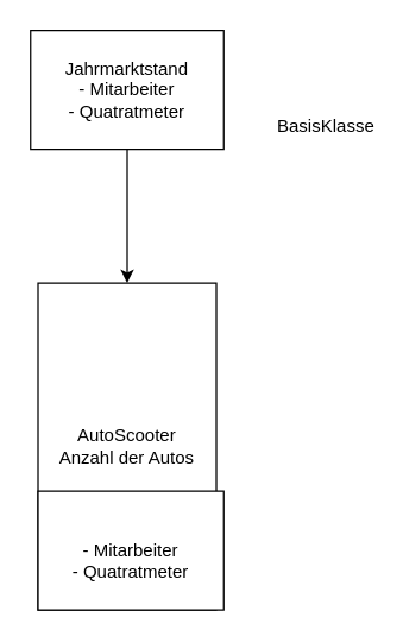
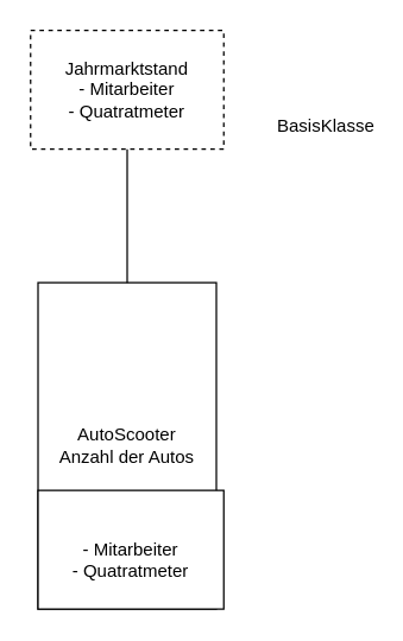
- <mxCell id="2" value="Jahrmarktstand&lt;br&gt;- Mitarbeiter&lt;br&gt;- Quatratmeter" style="rounded=0;whiteSpace=wrap;html=1;" vertex="1" parent="1"><mxGeometry x="20" y="20" width="130" height="80" as="geometry" /></mxCell>
+ <mxCell id="2" value="Jahrmarktstand&lt;br&gt;- Mitarbeiter&lt;br&gt;- Quatratmeter" style="rounded=0;whiteSpace=wrap;html=1;dashed=1;" vertex="1" parent="1"><mxGeometry x="20" y="20" width="130" height="80" as="geometry" /></mxCell>
- <mxCell id="4" value="" style="endArrow=classic;html=1;rounded=0;exitX=0.5;exitY=1;exitDx=0;exitDy=0;" edge="1" parent="1" source="2" target="3"><mxGeometry width="50" height="50" relative="1" as="geometry"><mxPoint x="150" y="320" as="sourcePoint" /><mxPoint x="200" y="270" as="targetPoint" /></mxGeometry></mxCell>
+ <mxCell id="4" value="" style="endArrow=none;html=1;rounded=0;exitX=0.5;exitY=1;exitDx=0;exitDy=0;" edge="1" parent="1" source="2" target="3"><mxGeometry width="50" height="50" relative="1" as="geometry"><mxPoint x="150" y="320" as="sourcePoint" /><mxPoint x="200" y="270" as="targetPoint" /></mxGeometry></mxCell>
